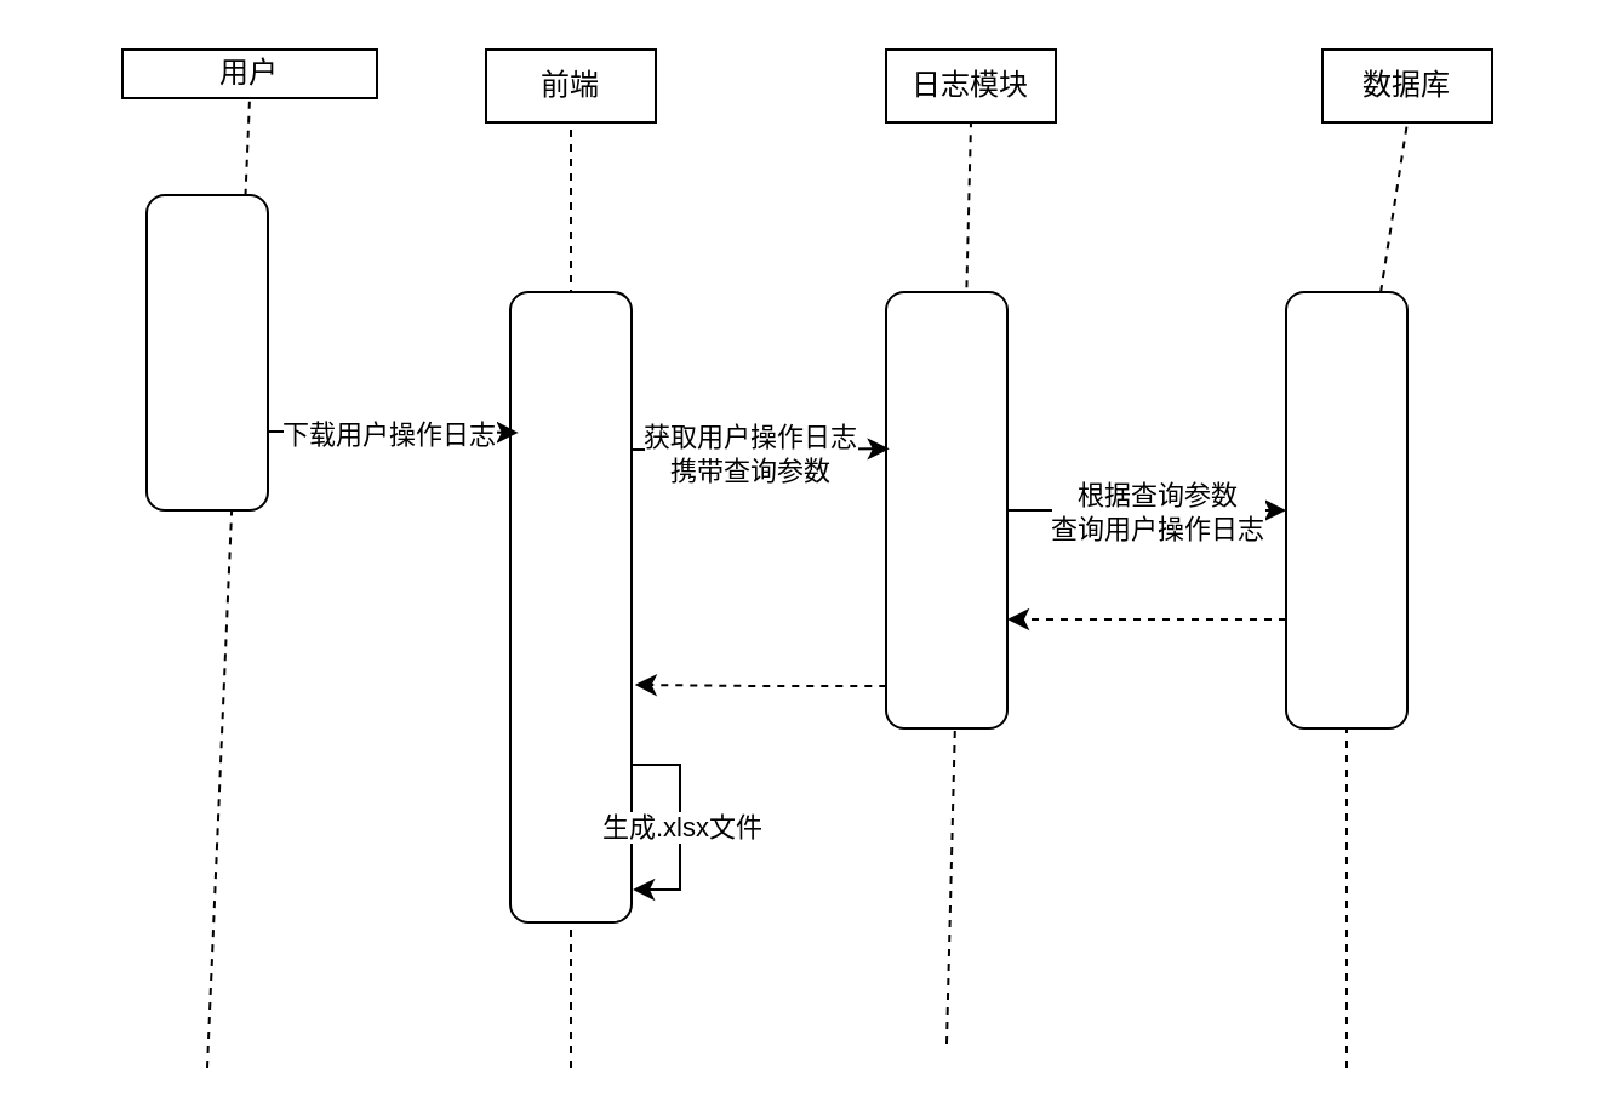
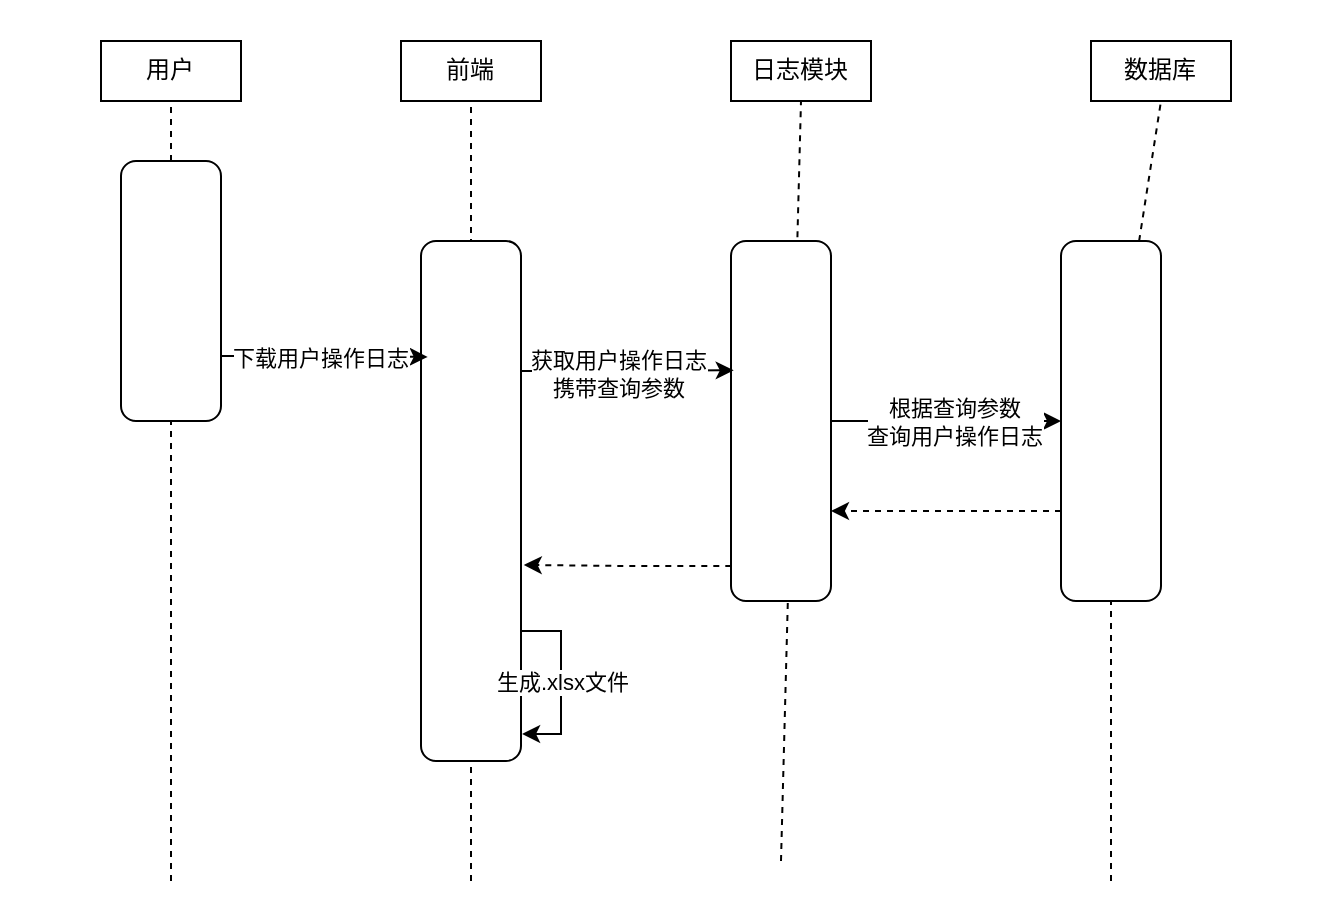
- <mxCell id="2" value="用户" style="rounded=0;whiteSpace=wrap;html=1;" vertex="1" parent="1"><mxGeometry x="50" y="20" width="105" height="20" as="geometry" /></mxCell>
+ <mxCell id="2" value="用户" style="rounded=0;whiteSpace=wrap;html=1;" vertex="1" parent="1"><mxGeometry x="50" y="20" width="70" height="30" as="geometry" /></mxCell>
